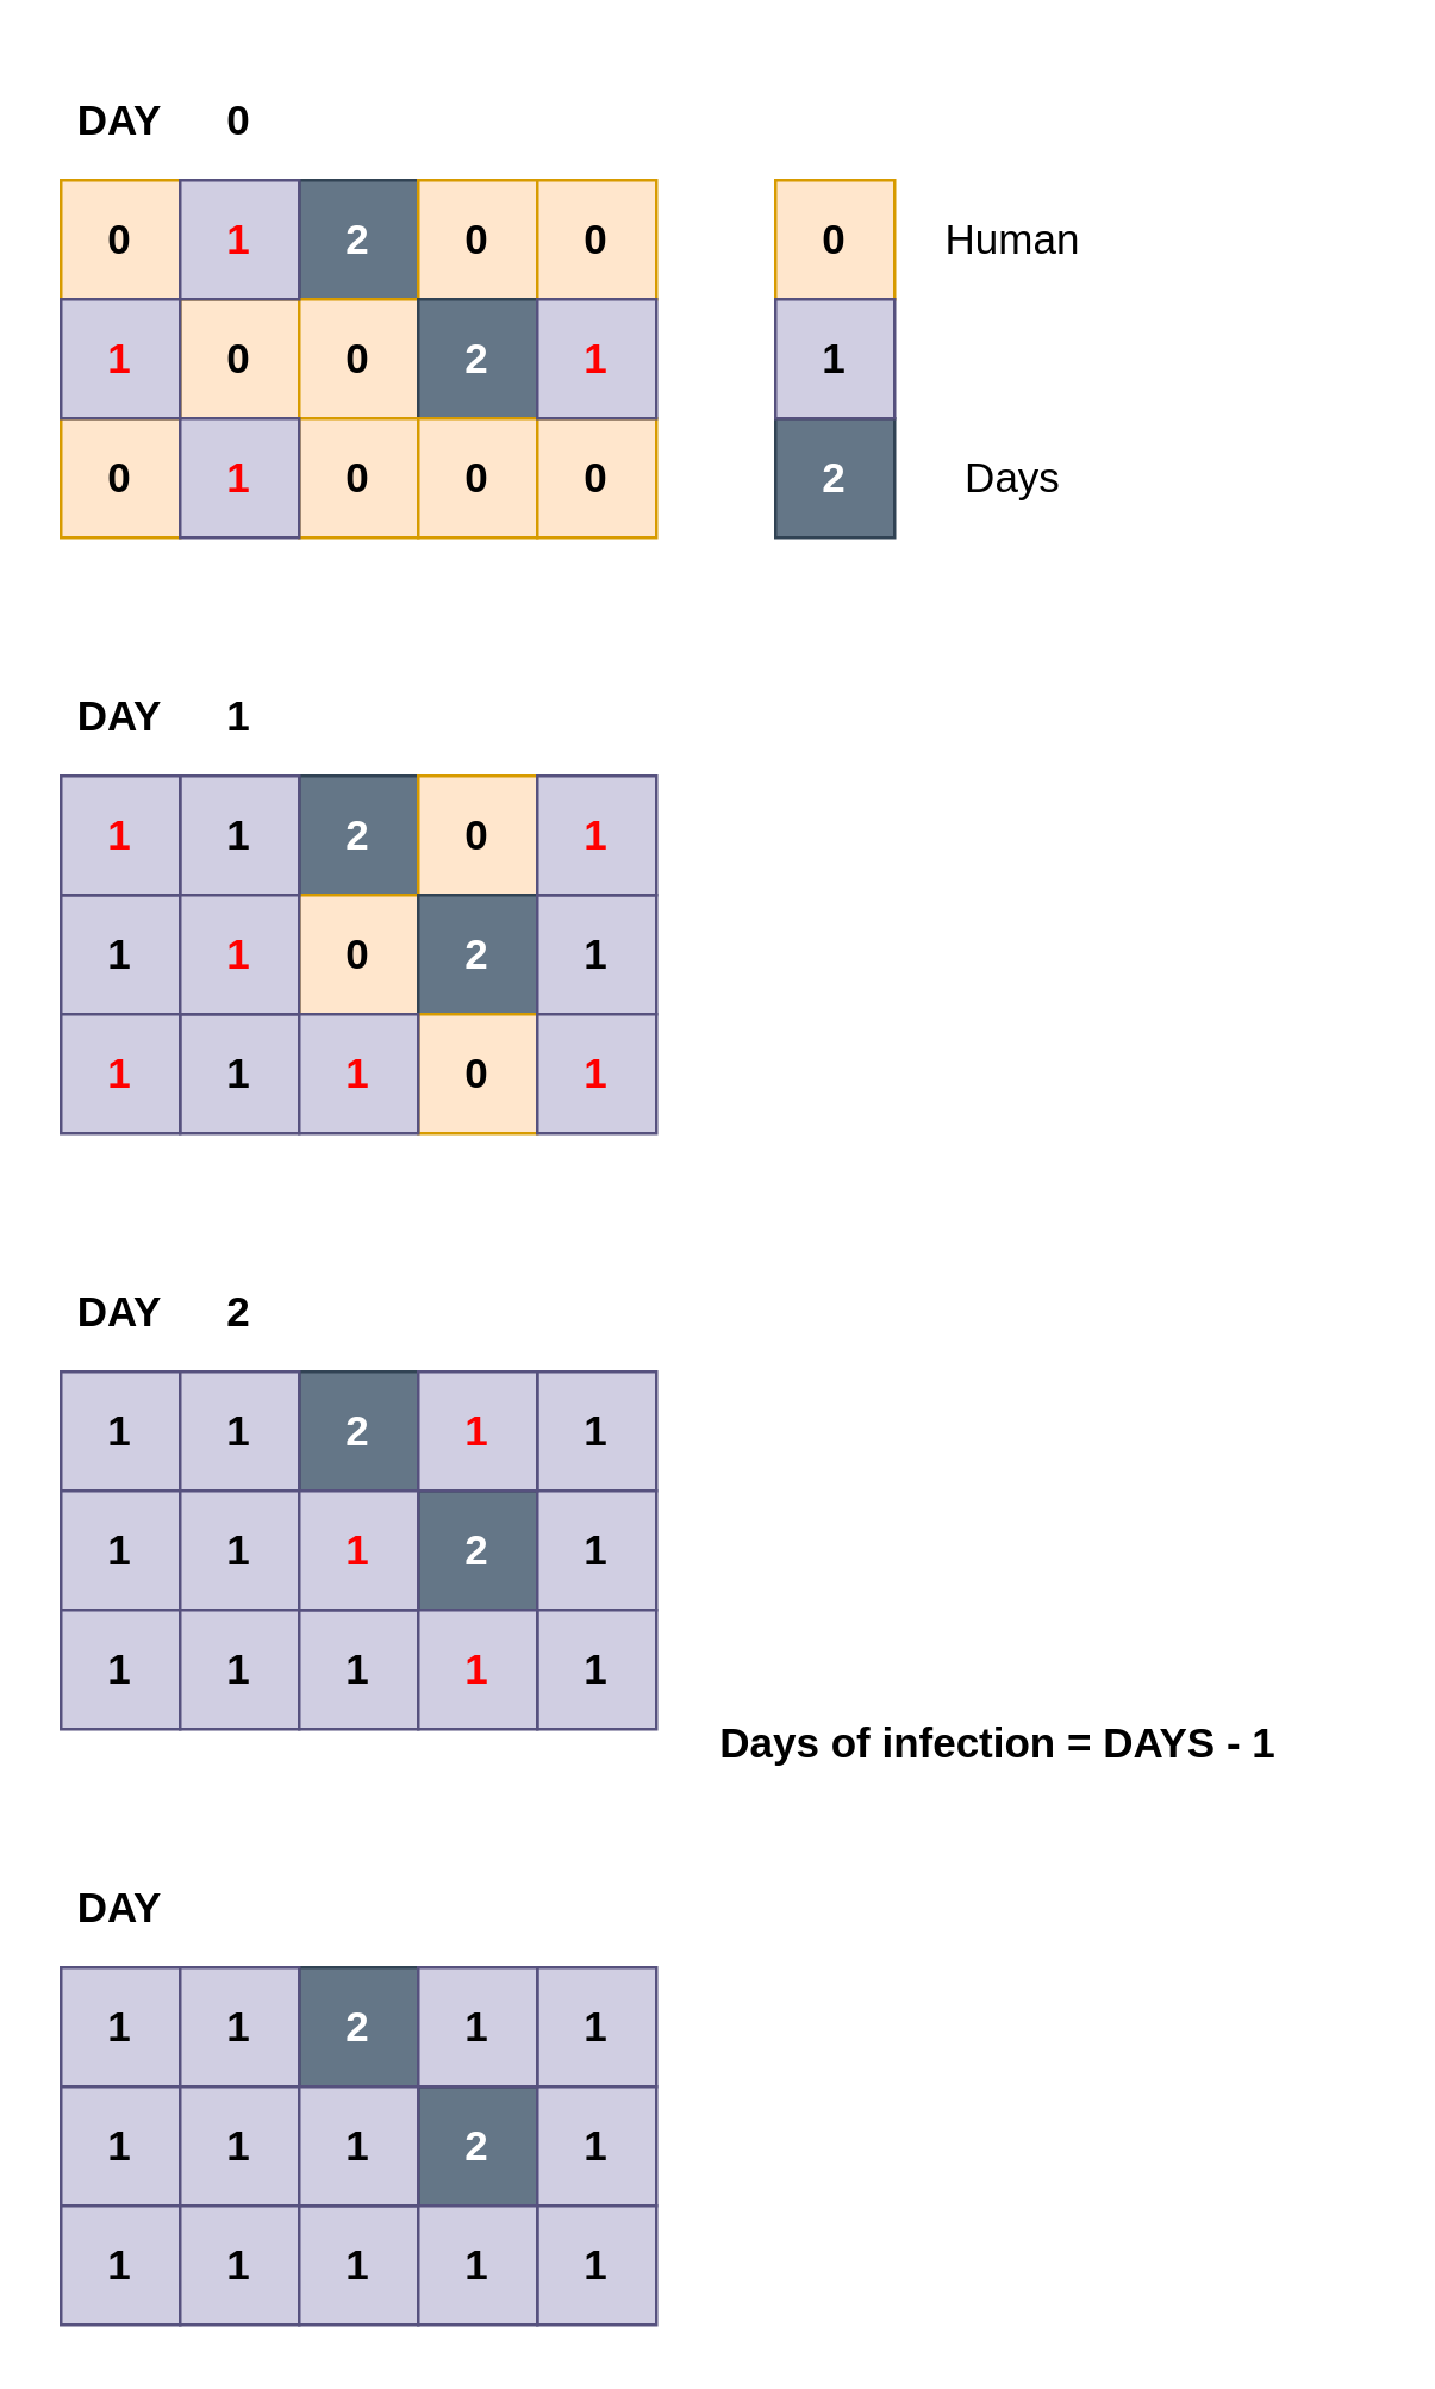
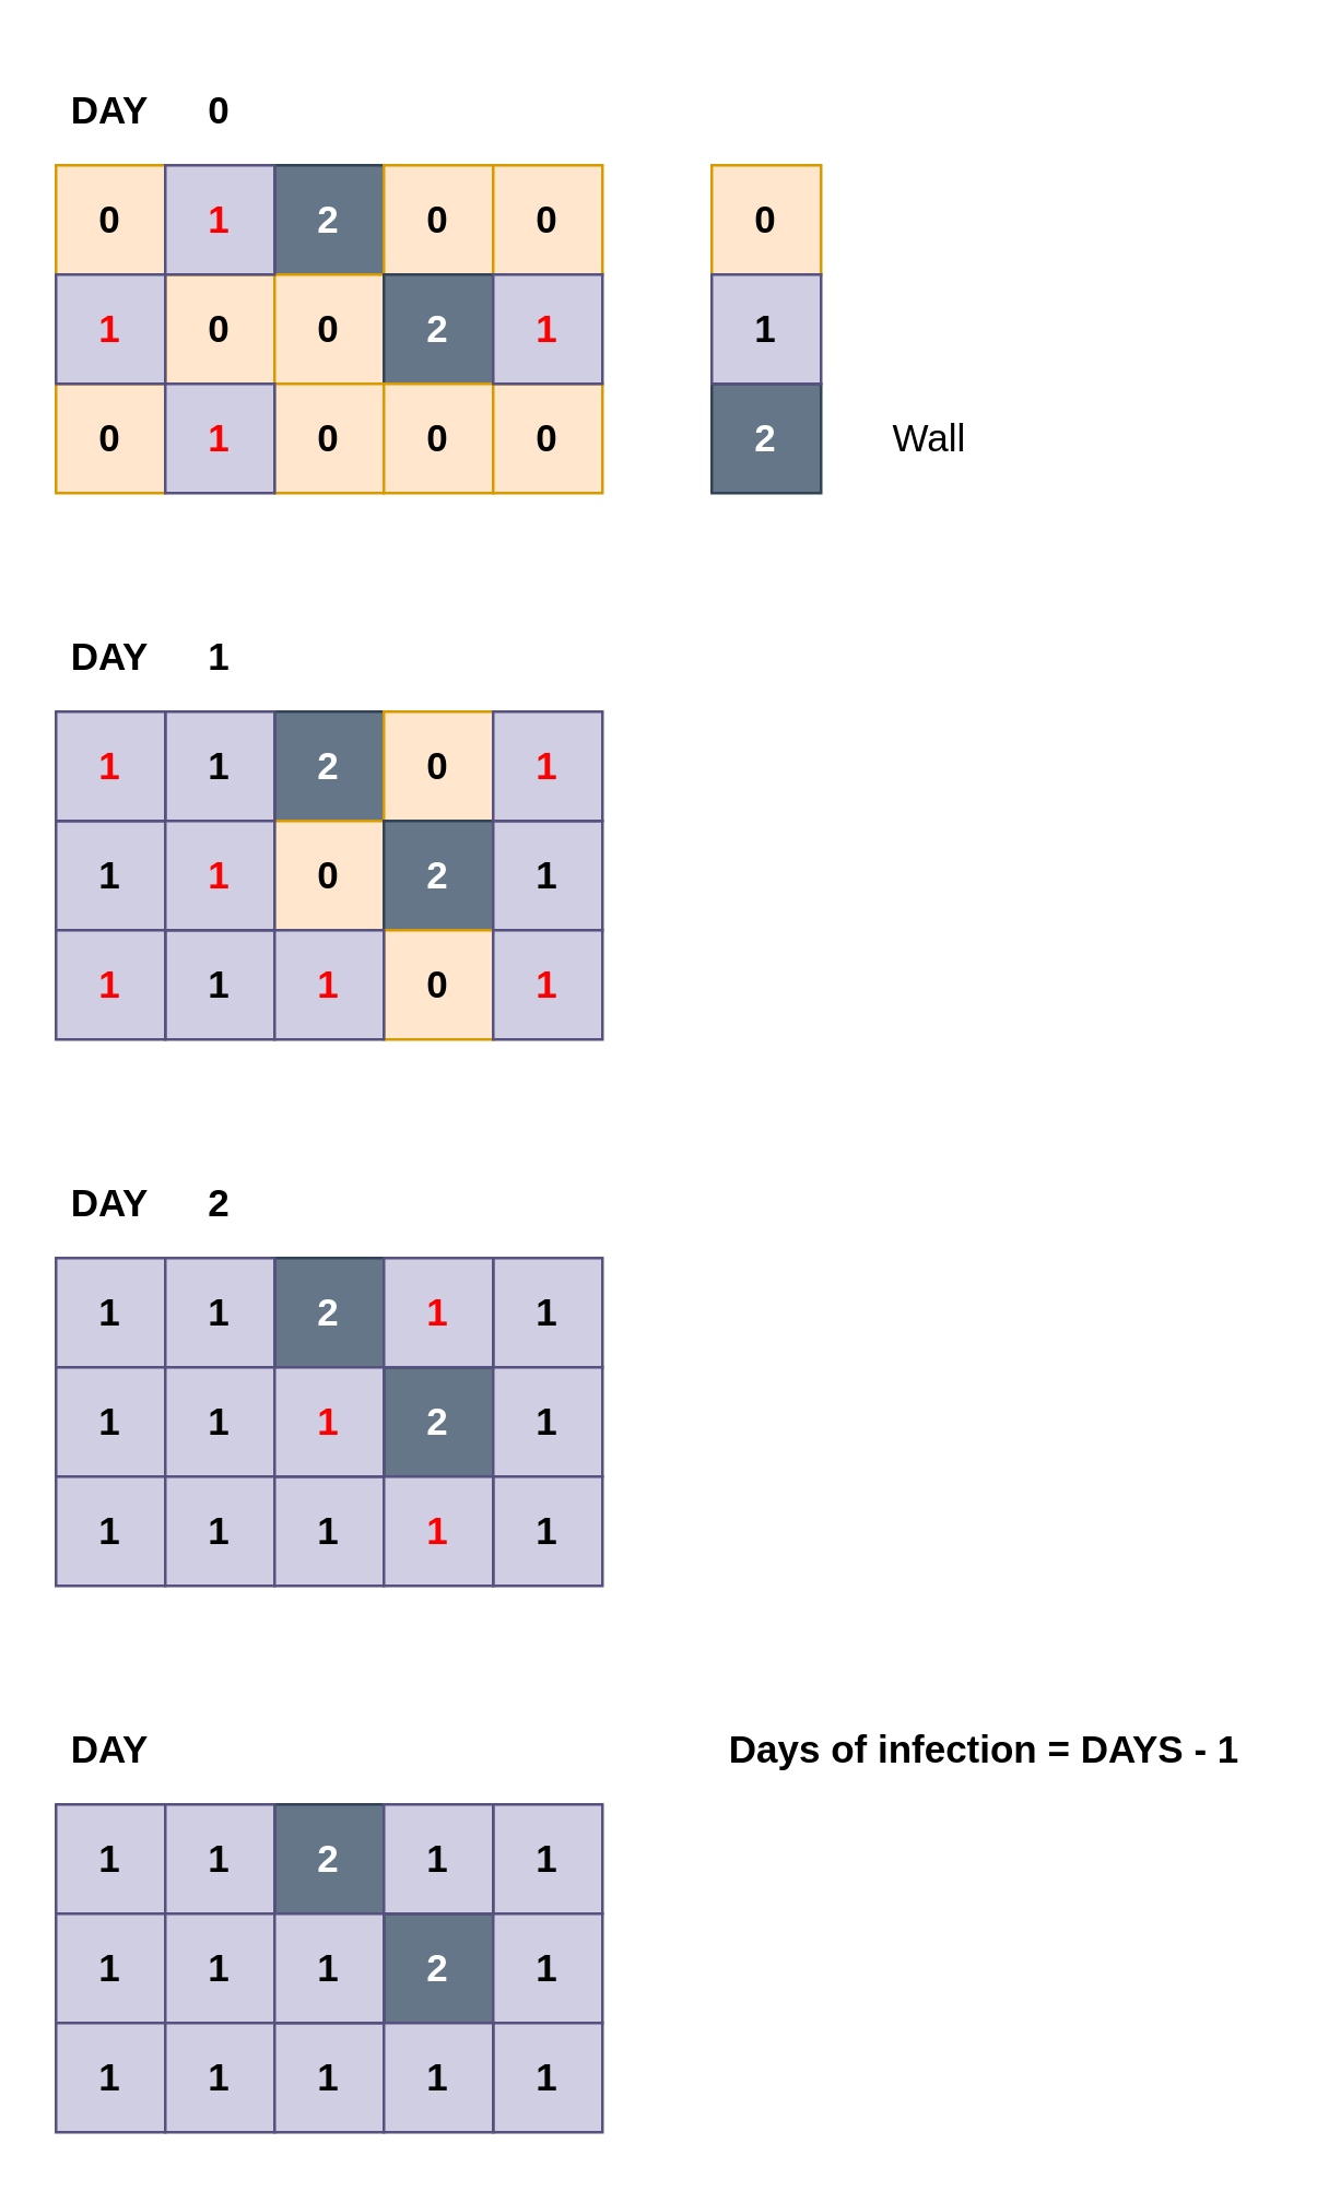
- <mxCell id="14" value="Human" style="text;html=1;strokeColor=none;fillColor=none;align=center;verticalAlign=middle;whiteSpace=wrap;rounded=0;fontSize=14;" parent="1" vertex="1"><mxGeometry x="300" y="60" width="80" height="40" as="geometry" /></mxCell>
- <mxCell id="15" value="Days" style="text;html=1;strokeColor=none;fillColor=none;align=center;verticalAlign=middle;whiteSpace=wrap;rounded=0;fontSize=14;" parent="1" vertex="1"><mxGeometry x="300" y="140" width="80" height="40" as="geometry" /></mxCell>
+ <mxCell id="15" value="Wall" style="text;html=1;strokeColor=none;fillColor=none;align=center;verticalAlign=middle;whiteSpace=wrap;rounded=0;fontSize=14;" parent="1" vertex="1"><mxGeometry x="300" y="140" width="80" height="40" as="geometry" /></mxCell>
- <mxCell id="74" value="Days of infection = DAYS - 1" style="text;html=1;strokeColor=none;fillColor=none;align=center;verticalAlign=middle;whiteSpace=wrap;rounded=0;fontSize=14;fontStyle=1" vertex="1" parent="1"><mxGeometry x="235" y="565" width="200" height="40" as="geometry" /></mxCell>
+ <mxCell id="74" value="Days of infection = DAYS - 1" style="text;html=1;strokeColor=none;fillColor=none;align=center;verticalAlign=middle;whiteSpace=wrap;rounded=0;fontSize=14;fontStyle=1" vertex="1" parent="1"><mxGeometry x="260" y="620" width="200" height="40" as="geometry" /></mxCell>
